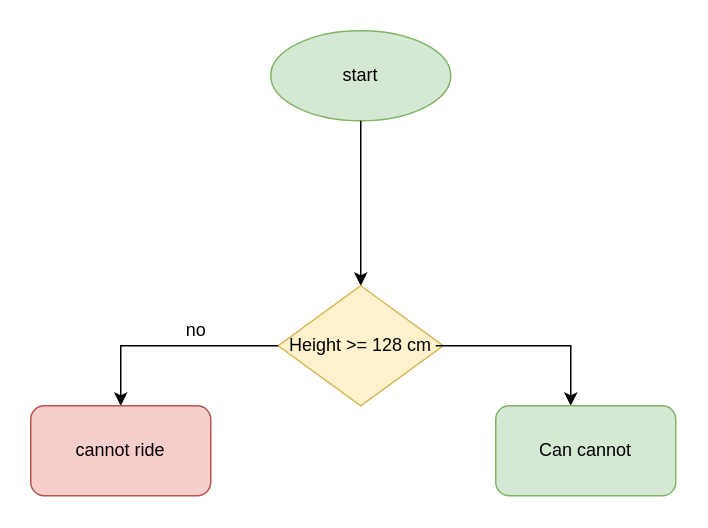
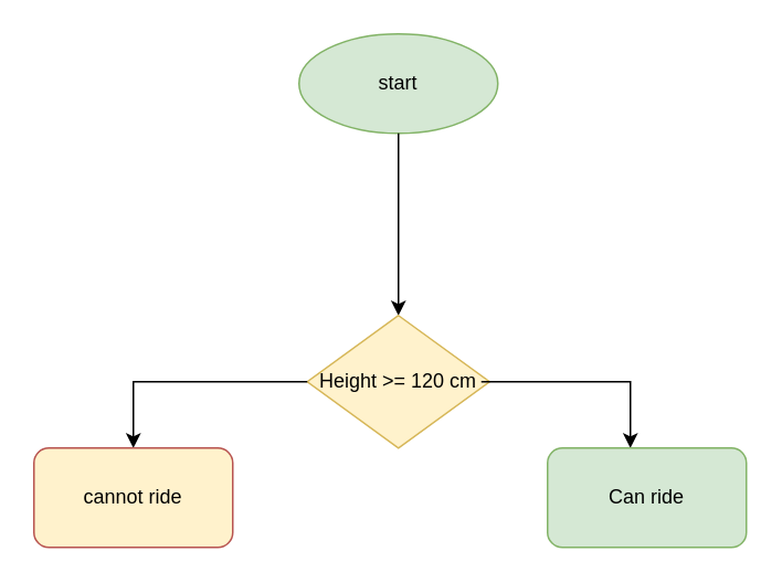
- <mxCell id="9" value="no" style="text;html=1;align=center;verticalAlign=middle;resizable=0;points=[];autosize=1;strokeColor=none;fillColor=none;" vertex="1" parent="1"><mxGeometry x="115" y="210" width="30" height="20" as="geometry" /></mxCell>
- <mxCell id="4" value="Height &amp;gt;= 128 cm" style="rhombus;whiteSpace=wrap;html=1;fillColor=#fff2cc;strokeColor=#d6b656;" vertex="1" parent="1"><mxGeometry x="185" y="190" width="110" height="80" as="geometry" /></mxCell>
+ <mxCell id="4" value="Height &amp;gt;= 120 cm" style="rhombus;whiteSpace=wrap;html=1;fillColor=#fff2cc;strokeColor=#d6b656;" vertex="1" parent="1"><mxGeometry x="185" y="190" width="110" height="80" as="geometry" /></mxCell>
- <mxCell id="8" value="cannot ride" style="rounded=1;whiteSpace=wrap;html=1;fillColor=#f8cecc;strokeColor=#b85450;" vertex="1" parent="1"><mxGeometry x="20" y="270" width="120" height="60" as="geometry" /></mxCell>
+ <mxCell id="8" value="cannot ride" style="rounded=1;whiteSpace=wrap;html=1;fillColor=#fff2cc;strokeColor=#b85450;" vertex="1" parent="1"><mxGeometry x="20" y="270" width="120" height="60" as="geometry" /></mxCell>
- <mxCell id="6" value="Can cannot" style="rounded=1;whiteSpace=wrap;html=1;fillColor=#d5e8d4;strokeColor=#82b366;" vertex="1" parent="1"><mxGeometry x="330" y="270" width="120" height="60" as="geometry" /></mxCell>
+ <mxCell id="6" value="Can ride" style="rounded=1;whiteSpace=wrap;html=1;fillColor=#d5e8d4;strokeColor=#82b366;" vertex="1" parent="1"><mxGeometry x="330" y="270" width="120" height="60" as="geometry" /></mxCell>
